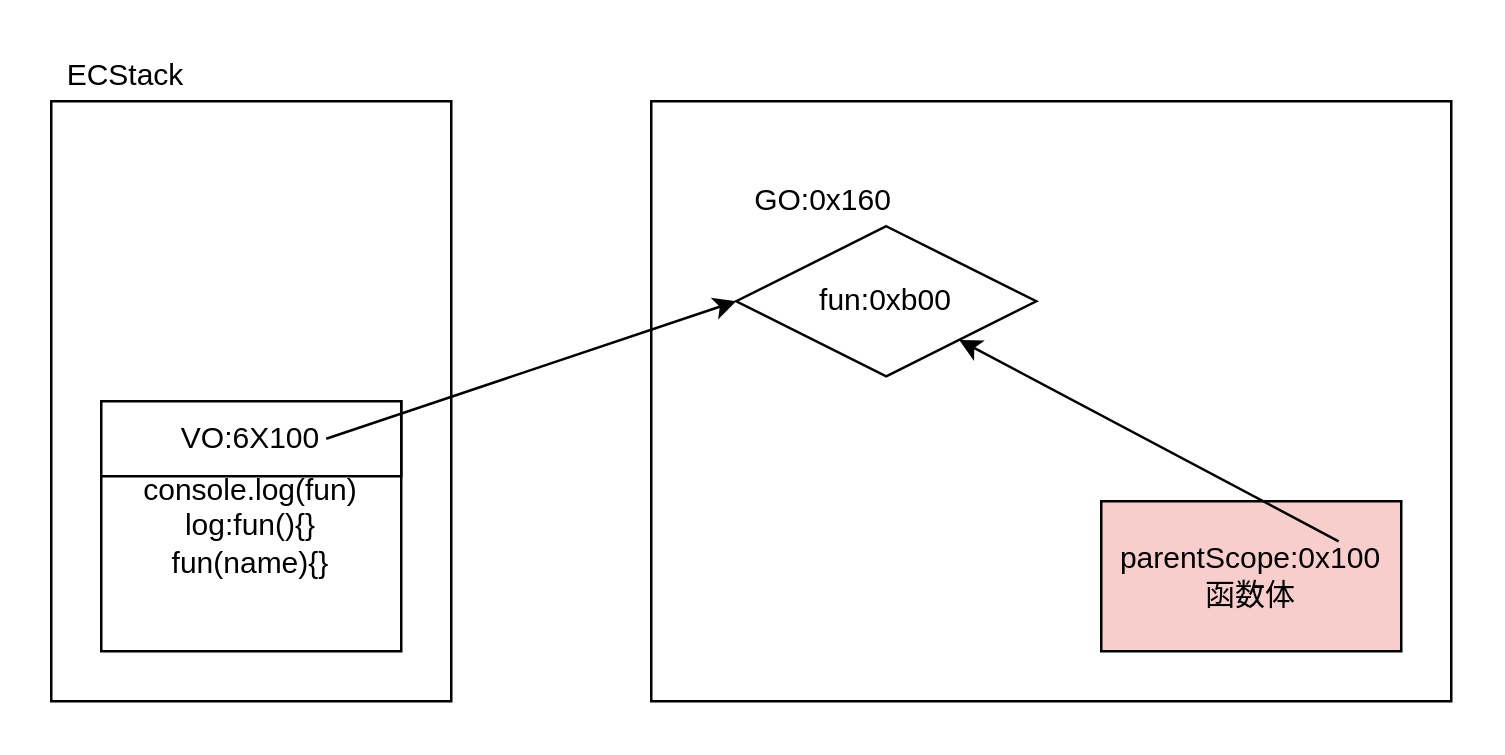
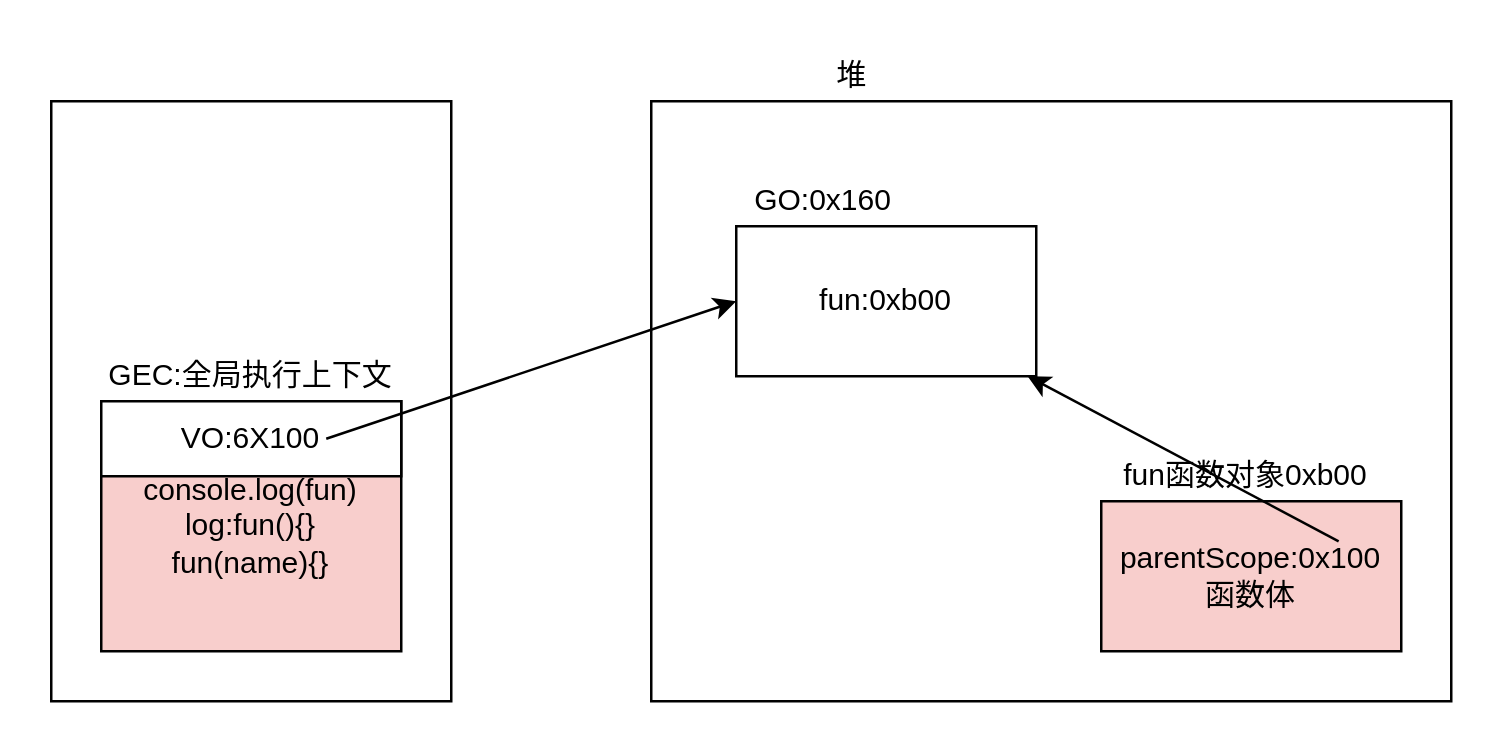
- <mxCell id="3" value="ECStack" style="text;html=1;strokeColor=none;fillColor=none;align=center;verticalAlign=middle;whiteSpace=wrap;rounded=0;" vertex="1" parent="1"><mxGeometry x="30" y="20" width="40" height="20" as="geometry" /></mxCell>
+ <mxCell id="5" value="堆" style="text;html=1;align=center;verticalAlign=middle;resizable=0;points=[];autosize=1;strokeColor=none;" vertex="1" parent="1"><mxGeometry x="325" y="20" width="30" height="20" as="geometry" /></mxCell>
- <mxCell id="6" value="fun:0xb00" style="rhombus;whiteSpace=wrap;html=1;" vertex="1" parent="1"><mxGeometry x="294" y="90" width="120" height="60" as="geometry" /></mxCell>
+ <mxCell id="6" value="fun:0xb00" style="rounded=0;whiteSpace=wrap;html=1;" vertex="1" parent="1"><mxGeometry x="294" y="90" width="120" height="60" as="geometry" /></mxCell>
+ <mxCell id="9" value="GEC:全局执行上下文" style="text;html=1;strokeColor=none;fillColor=none;align=center;verticalAlign=middle;whiteSpace=wrap;rounded=0;" vertex="1" parent="1"><mxGeometry x="40" y="140" width="120" height="20" as="geometry" /></mxCell>
+ <mxCell id="13" value="fun函数对象0xb00" style="text;html=1;strokeColor=none;fillColor=none;align=center;verticalAlign=middle;whiteSpace=wrap;rounded=0;" vertex="1" parent="1"><mxGeometry x="440" y="180" width="116" height="20" as="geometry" /></mxCell>
- <mxCell id="8" value="console.log(fun)&lt;br&gt;log:fun(){}&lt;br&gt;fun(name){}" style="rounded=0;whiteSpace=wrap;html=1;" vertex="1" parent="1"><mxGeometry x="40" y="160" width="120" height="100" as="geometry" /></mxCell>
+ <mxCell id="8" value="console.log(fun)&lt;br&gt;log:fun(){}&lt;br&gt;fun(name){}" style="rounded=0;whiteSpace=wrap;html=1;fillColor=#f8cecc;" vertex="1" parent="1"><mxGeometry x="40" y="160" width="120" height="100" as="geometry" /></mxCell>
